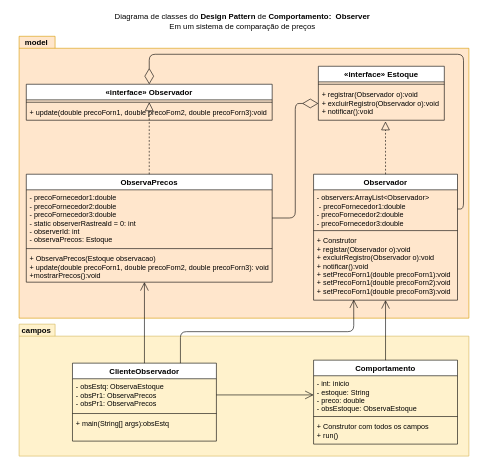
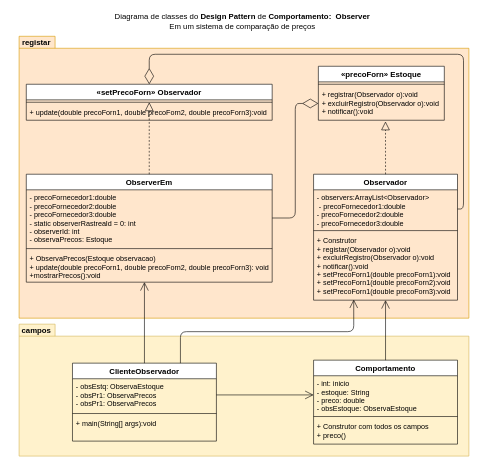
- <mxCell id="35" value="model" style="text;align=center;fontStyle=1;verticalAlign=middle;spacingLeft=3;spacingRight=3;strokeColor=none;rotatable=0;points=[[0,0.5],[1,0.5]];portConstraint=eastwest;fontSize=13;" vertex="1" parent="1"><mxGeometry x="20" y="56" width="80" height="26" as="geometry" /></mxCell>
+ <mxCell id="35" value="registar" style="text;align=center;fontStyle=1;verticalAlign=middle;spacingLeft=3;spacingRight=3;strokeColor=none;rotatable=0;points=[[0,0.5],[1,0.5]];portConstraint=eastwest;fontSize=13;" vertex="1" parent="1"><mxGeometry x="20" y="56" width="80" height="26" as="geometry" /></mxCell>
- <mxCell id="8" value="«interface» Estoque" style="swimlane;fontStyle=1;align=center;verticalAlign=top;childLayout=stackLayout;horizontal=1;startSize=26;horizontalStack=0;resizeParent=1;resizeParentMax=0;resizeLast=0;collapsible=1;marginBottom=0;fontSize=13;" vertex="1" parent="1"><mxGeometry x="530" y="110" width="210" height="90" as="geometry" /></mxCell>
+ <mxCell id="8" value="«precoForn» Estoque" style="swimlane;fontStyle=1;align=center;verticalAlign=top;childLayout=stackLayout;horizontal=1;startSize=26;horizontalStack=0;resizeParent=1;resizeParentMax=0;resizeLast=0;collapsible=1;marginBottom=0;fontSize=13;" vertex="1" parent="1"><mxGeometry x="530" y="110" width="210" height="90" as="geometry" /></mxCell>
- <mxCell id="5" value="«interface» Observador" style="swimlane;fontStyle=1;align=center;verticalAlign=top;childLayout=stackLayout;horizontal=1;startSize=26;horizontalStack=0;resizeParent=1;resizeParentMax=0;resizeLast=0;collapsible=1;marginBottom=0;fontSize=13;" vertex="1" parent="1"><mxGeometry x="43" y="140" width="410" height="60" as="geometry" /></mxCell>
+ <mxCell id="5" value="«setPrecoForn» Observador" style="swimlane;fontStyle=1;align=center;verticalAlign=top;childLayout=stackLayout;horizontal=1;startSize=26;horizontalStack=0;resizeParent=1;resizeParentMax=0;resizeLast=0;collapsible=1;marginBottom=0;fontSize=13;" vertex="1" parent="1"><mxGeometry x="43" y="140" width="410" height="60" as="geometry" /></mxCell>
- <mxCell id="11" value="ObservaPrecos" style="swimlane;fontStyle=1;align=center;verticalAlign=top;childLayout=stackLayout;horizontal=1;startSize=26;horizontalStack=0;resizeParent=1;resizeParentMax=0;resizeLast=0;collapsible=1;marginBottom=0;fontSize=13;" vertex="1" parent="1"><mxGeometry x="43" y="290" width="410" height="180" as="geometry" /></mxCell>
+ <mxCell id="11" value="ObserverEm" style="swimlane;fontStyle=1;align=center;verticalAlign=top;childLayout=stackLayout;horizontal=1;startSize=26;horizontalStack=0;resizeParent=1;resizeParentMax=0;resizeLast=0;collapsible=1;marginBottom=0;fontSize=13;" vertex="1" parent="1"><mxGeometry x="43" y="290" width="410" height="180" as="geometry" /></mxCell>
- <mxCell id="30" value="+ main(String[] args):obsEstq" style="text;strokeColor=none;fillColor=none;align=left;verticalAlign=top;spacingLeft=4;spacingRight=4;overflow=hidden;rotatable=0;points=[[0,0.5],[1,0.5]];portConstraint=eastwest;" vertex="1" parent="27"><mxGeometry y="88" width="240" height="42" as="geometry" /></mxCell>
+ <mxCell id="30" value="+ main(String[] args):void" style="text;strokeColor=none;fillColor=none;align=left;verticalAlign=top;spacingLeft=4;spacingRight=4;overflow=hidden;rotatable=0;points=[[0,0.5],[1,0.5]];portConstraint=eastwest;" vertex="1" parent="27"><mxGeometry y="88" width="240" height="42" as="geometry" /></mxCell>
- <mxCell id="26" value="+ Construtor com todos os campos&#10;+ run()" style="text;strokeColor=none;fillColor=none;align=left;verticalAlign=top;spacingLeft=4;spacingRight=4;overflow=hidden;rotatable=0;points=[[0,0.5],[1,0.5]];portConstraint=eastwest;" vertex="1" parent="23"><mxGeometry y="98" width="240" height="42" as="geometry" /></mxCell>
+ <mxCell id="26" value="+ Construtor com todos os campos&#10;+ preco()" style="text;strokeColor=none;fillColor=none;align=left;verticalAlign=top;spacingLeft=4;spacingRight=4;overflow=hidden;rotatable=0;points=[[0,0.5],[1,0.5]];portConstraint=eastwest;" vertex="1" parent="23"><mxGeometry y="98" width="240" height="42" as="geometry" /></mxCell>
